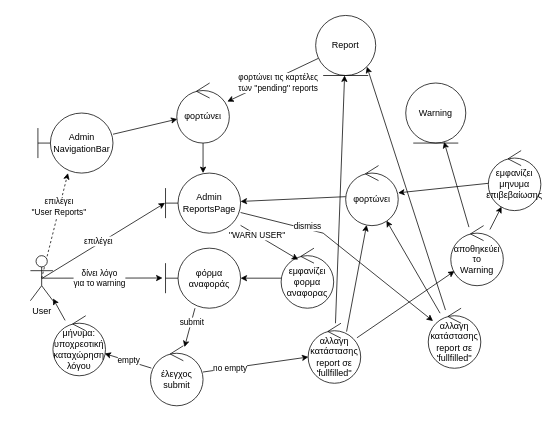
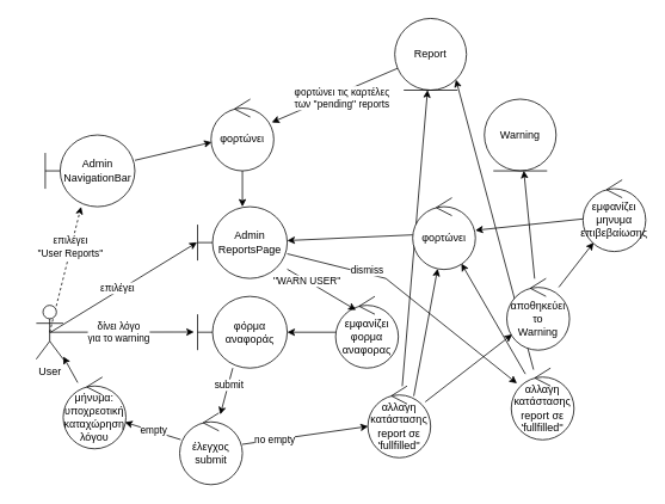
- <mxCell id="26" value="Report" style="ellipse;shape=umlEntity;whiteSpace=wrap;html=1;" parent="1" vertex="1"><mxGeometry x="420" y="20" width="80" height="80" as="geometry" /></mxCell>
+ <mxCell id="26" value="Report" style="ellipse;shape=umlEntity;whiteSpace=wrap;html=1;" parent="1" vertex="1"><mxGeometry x="440" y="20" width="80" height="80" as="geometry" /></mxCell>
- <mxCell id="38" value="αποθηκεύει το&lt;div&gt;Warning&lt;/div&gt;" style="ellipse;shape=umlControl;whiteSpace=wrap;html=1;" vertex="1" parent="1"><mxGeometry x="600" y="300" width="70" height="80" as="geometry" /></mxCell>
+ <mxCell id="38" value="αποθηκεύει το&lt;div&gt;Warning&lt;/div&gt;" style="ellipse;shape=umlControl;whiteSpace=wrap;html=1;" vertex="1" parent="1"><mxGeometry x="565" y="310" width="70" height="80" as="geometry" /></mxCell>
